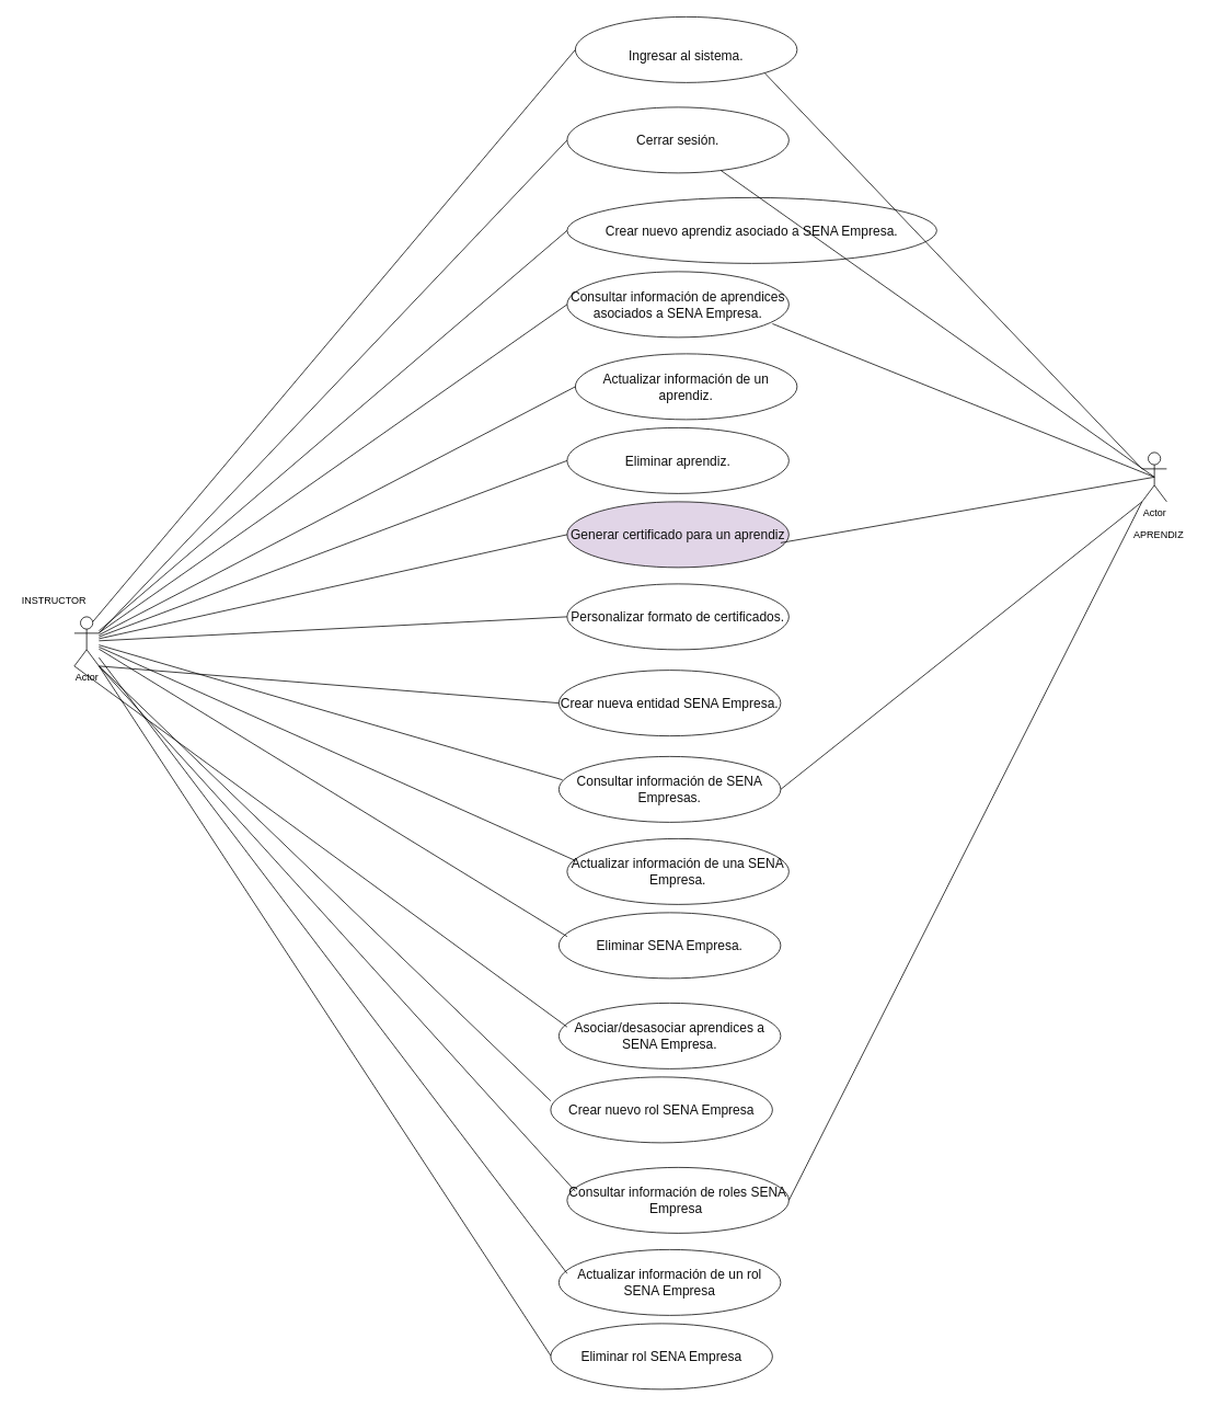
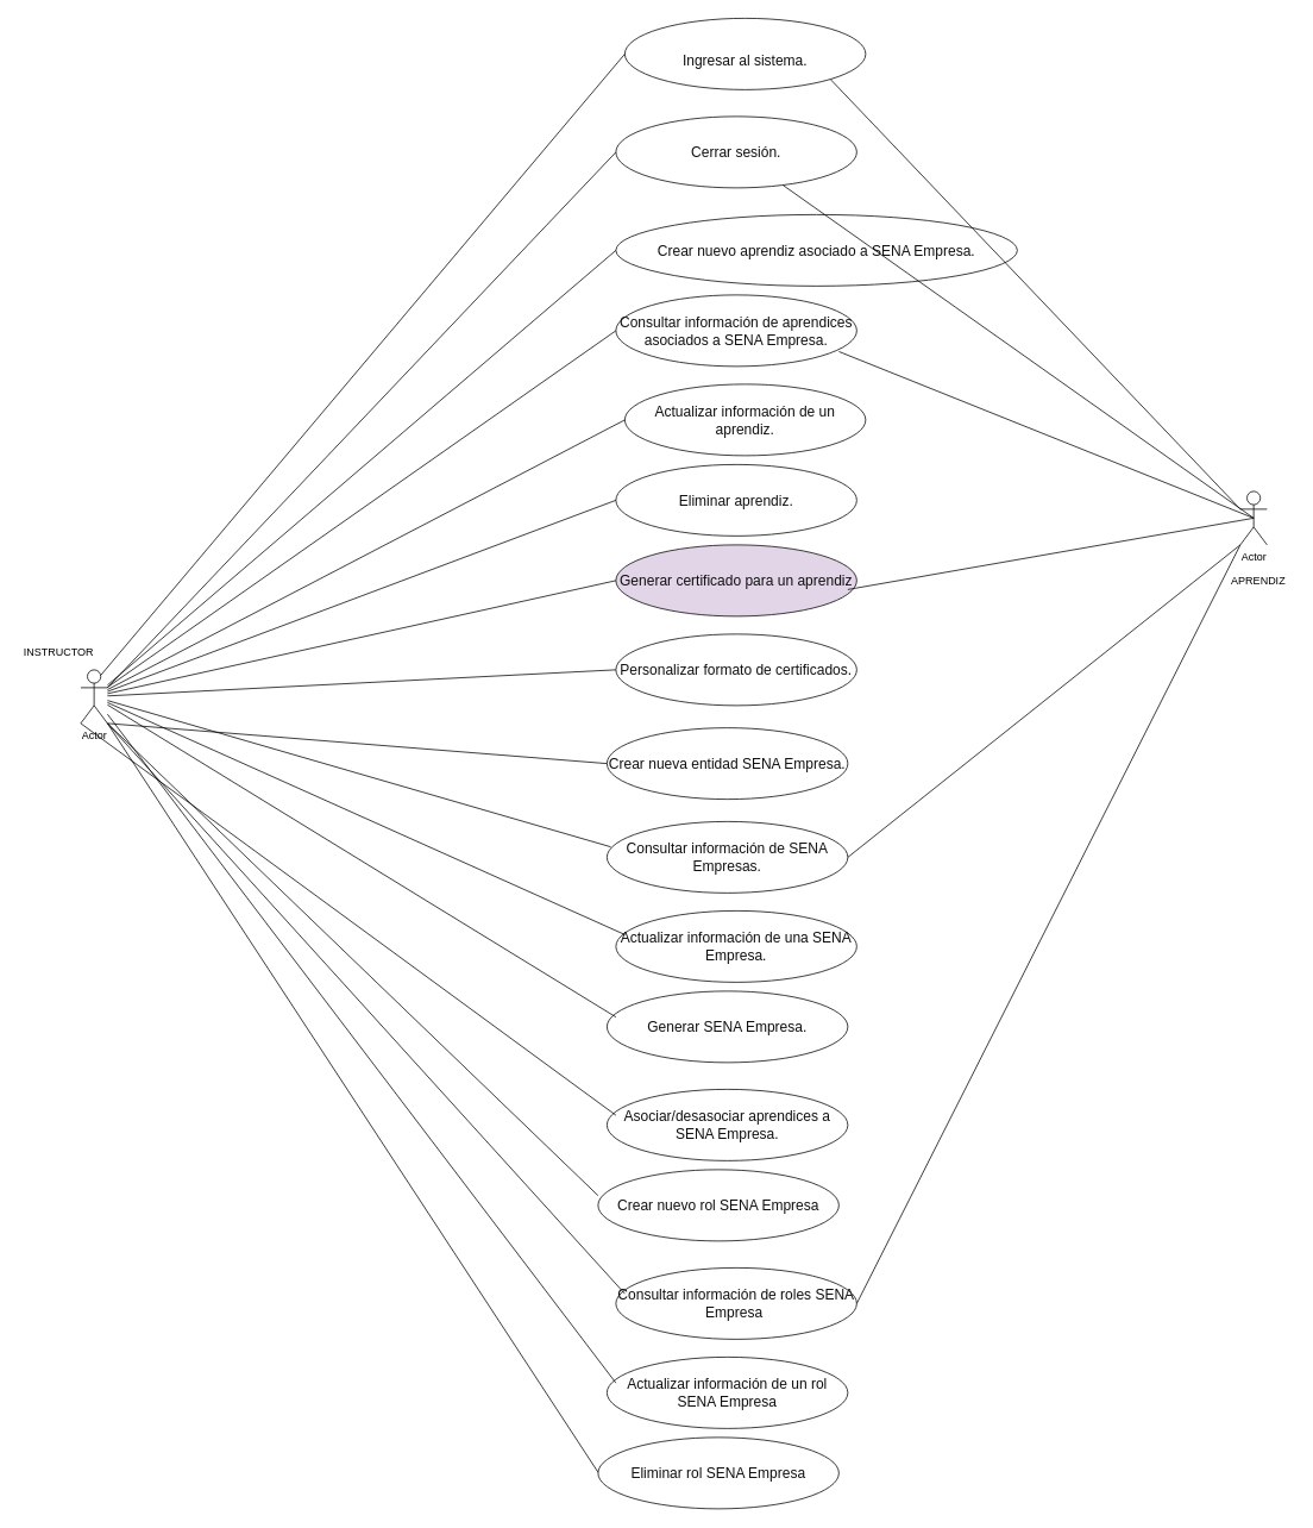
- <mxCell id="13" value="&lt;span style=&quot;color: rgb(15 , 15 , 15) ; font-family: , , , , &amp;#34;segoe ui&amp;#34; , &amp;#34;roboto&amp;#34; , &amp;#34;ubuntu&amp;#34; , &amp;#34;cantarell&amp;#34; , &amp;#34;noto sans&amp;#34; , sans-serif , &amp;#34;helvetica neue&amp;#34; , &amp;#34;arial&amp;#34; , &amp;#34;apple color emoji&amp;#34; , &amp;#34;segoe ui emoji&amp;#34; , &amp;#34;segoe ui symbol&amp;#34; , &amp;#34;noto color emoji&amp;#34; ; font-size: 16px ; text-align: left&quot;&gt;Eliminar SENA Empresa.&lt;/span&gt;" style="ellipse;whiteSpace=wrap;html=1;" vertex="1" parent="1"><mxGeometry x="680" y="1110" width="270" height="80" as="geometry" /></mxCell>
+ <mxCell id="13" value="&lt;span style=&quot;color: rgb(15 , 15 , 15) ; font-family: , , , , &amp;#34;segoe ui&amp;#34; , &amp;#34;roboto&amp;#34; , &amp;#34;ubuntu&amp;#34; , &amp;#34;cantarell&amp;#34; , &amp;#34;noto sans&amp;#34; , sans-serif , &amp;#34;helvetica neue&amp;#34; , &amp;#34;arial&amp;#34; , &amp;#34;apple color emoji&amp;#34; , &amp;#34;segoe ui emoji&amp;#34; , &amp;#34;segoe ui symbol&amp;#34; , &amp;#34;noto color emoji&amp;#34; ; font-size: 16px ; text-align: left&quot;&gt;Generar SENA Empresa.&lt;/span&gt;" style="ellipse;whiteSpace=wrap;html=1;" vertex="1" parent="1"><mxGeometry x="680" y="1110" width="270" height="80" as="geometry" /></mxCell>
